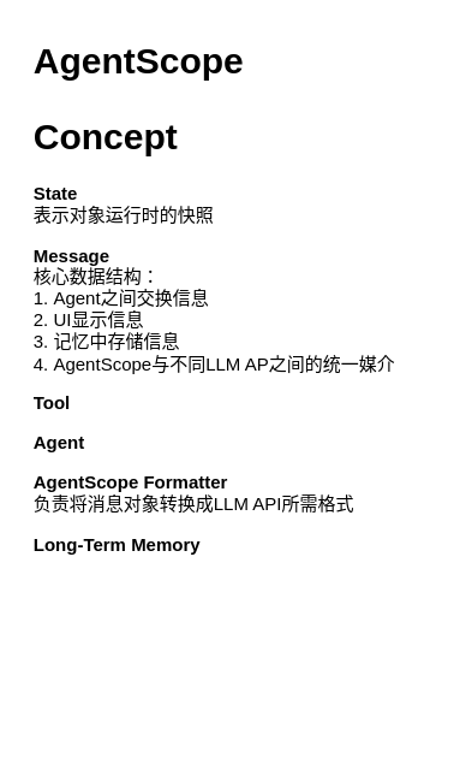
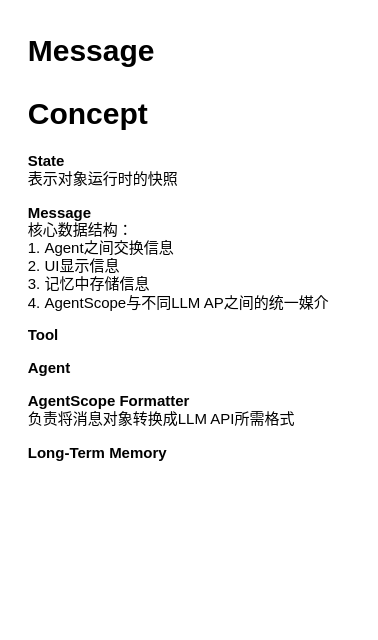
- <mxCell id="2" value="&lt;h1 style=&quot;margin-top: 0px;&quot;&gt;AgentScope&lt;/h1&gt;&lt;p&gt;&lt;br&gt;&lt;/p&gt;" style="text;html=1;whiteSpace=wrap;overflow=hidden;rounded=0;" parent="1" vertex="1"><mxGeometry x="20" y="20" width="180" height="120" as="geometry" /></mxCell>
+ <mxCell id="2" value="&lt;h1 style=&quot;margin-top: 0px;&quot;&gt;Message&lt;/h1&gt;&lt;p&gt;&lt;br&gt;&lt;/p&gt;" style="text;html=1;whiteSpace=wrap;overflow=hidden;rounded=0;" parent="1" vertex="1"><mxGeometry x="20" y="20" width="180" height="120" as="geometry" /></mxCell>
